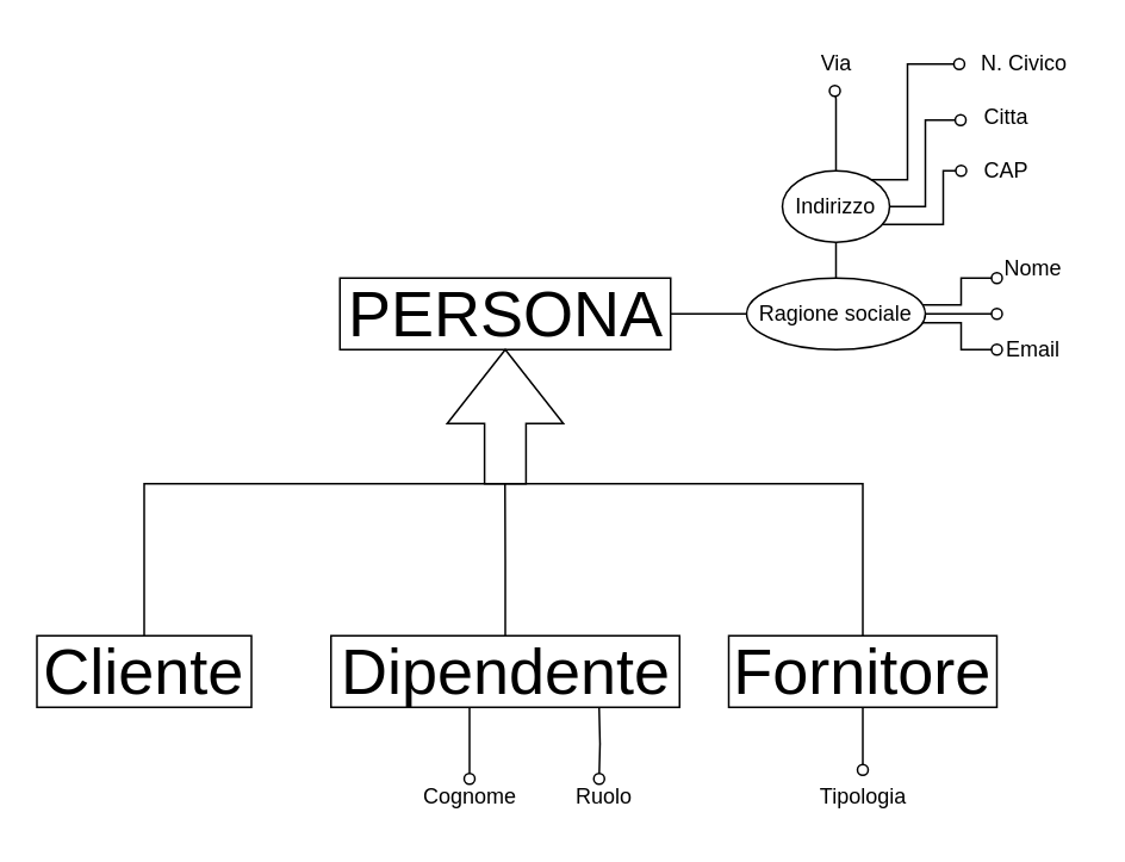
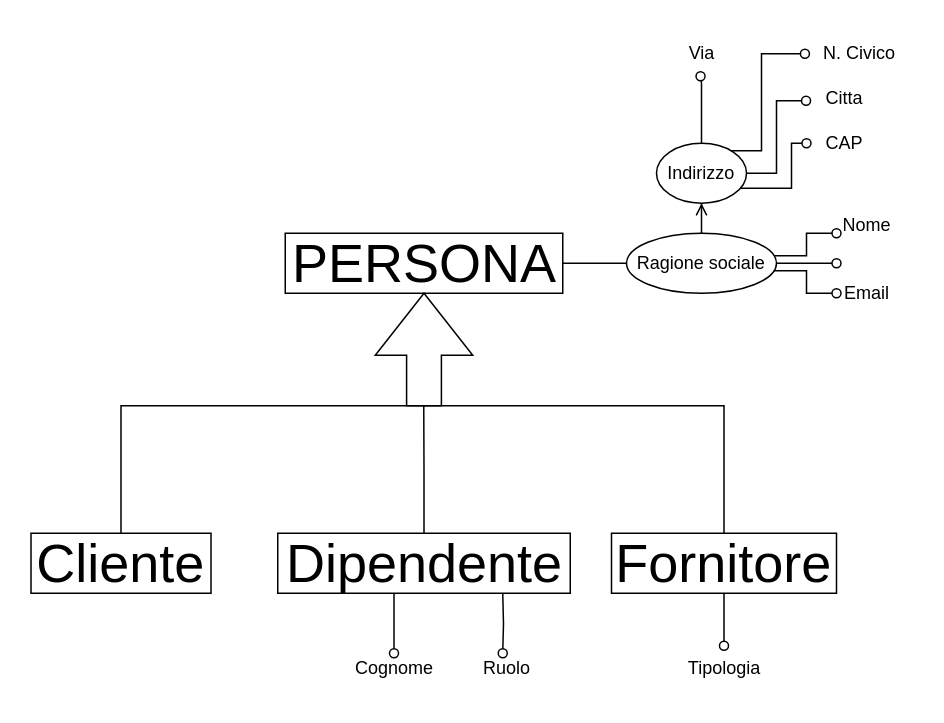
- <mxCell id="13" style="edgeStyle=orthogonalEdgeStyle;rounded=0;orthogonalLoop=1;jettySize=auto;html=1;fontSize=12;endArrow=none;endFill=0;" edge="1" parent="1" source="17" target="22"><mxGeometry relative="1" as="geometry" /></mxCell>
+ <mxCell id="13" style="edgeStyle=orthogonalEdgeStyle;rounded=0;orthogonalLoop=1;jettySize=auto;html=1;fontSize=12;endArrow=open;endFill=0;" edge="1" parent="1" source="17" target="22"><mxGeometry relative="1" as="geometry" /></mxCell>
